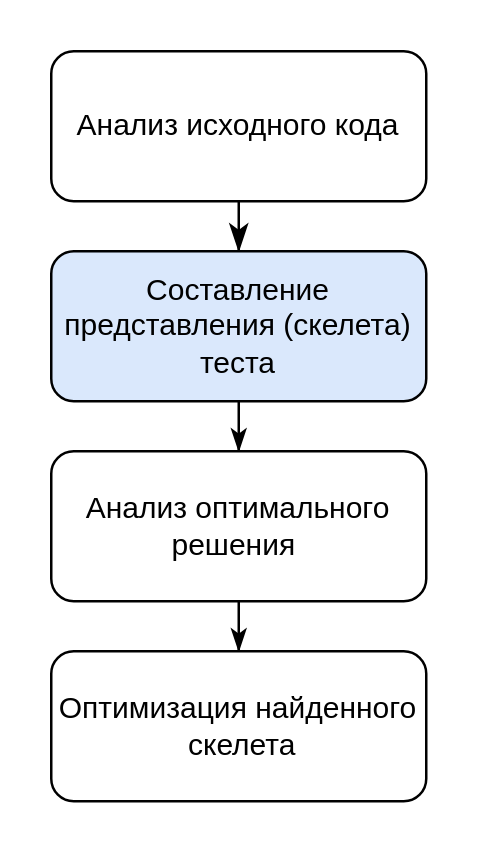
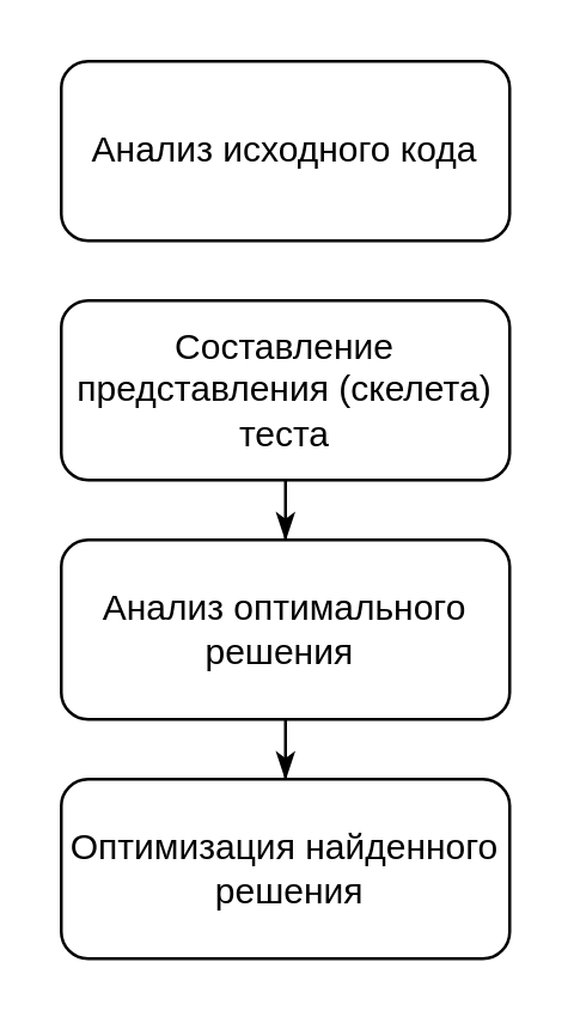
- <mxCell id="2" value="" style="rounded=0;html=1;jettySize=auto;orthogonalLoop=1;fontSize=11;endArrow=classicThin;endFill=1;endSize=8;strokeWidth=1;shadow=0;labelBackgroundColor=none;edgeStyle=orthogonalEdgeStyle;entryX=0.5;entryY=0;entryDx=0;entryDy=0;" parent="1" source="3" target="5" edge="1"><mxGeometry relative="1" as="geometry" /></mxCell>
- <mxCell id="5" value="Составление представления (скелета) теста" style="rounded=1;whiteSpace=wrap;html=1;fontSize=12;glass=0;strokeWidth=1;shadow=0;fillColor=#dae8fc;" vertex="1" parent="1"><mxGeometry x="20" y="100" width="150" height="60" as="geometry" /></mxCell>
+ <mxCell id="5" value="Составление представления (скелета) теста" style="rounded=1;whiteSpace=wrap;html=1;fontSize=12;glass=0;strokeWidth=1;shadow=0;" vertex="1" parent="1"><mxGeometry x="20" y="100" width="150" height="60" as="geometry" /></mxCell>
- <mxCell id="8" value="Оптимизация найденного &amp;nbsp;скелета" style="rounded=1;whiteSpace=wrap;html=1;fontSize=12;glass=0;strokeWidth=1;shadow=0;" vertex="1" parent="1"><mxGeometry x="20" y="260" width="150" height="60" as="geometry" /></mxCell>
+ <mxCell id="8" value="Оптимизация найденного &amp;nbsp;решения" style="rounded=1;whiteSpace=wrap;html=1;fontSize=12;glass=0;strokeWidth=1;shadow=0;" vertex="1" parent="1"><mxGeometry x="20" y="260" width="150" height="60" as="geometry" /></mxCell>
